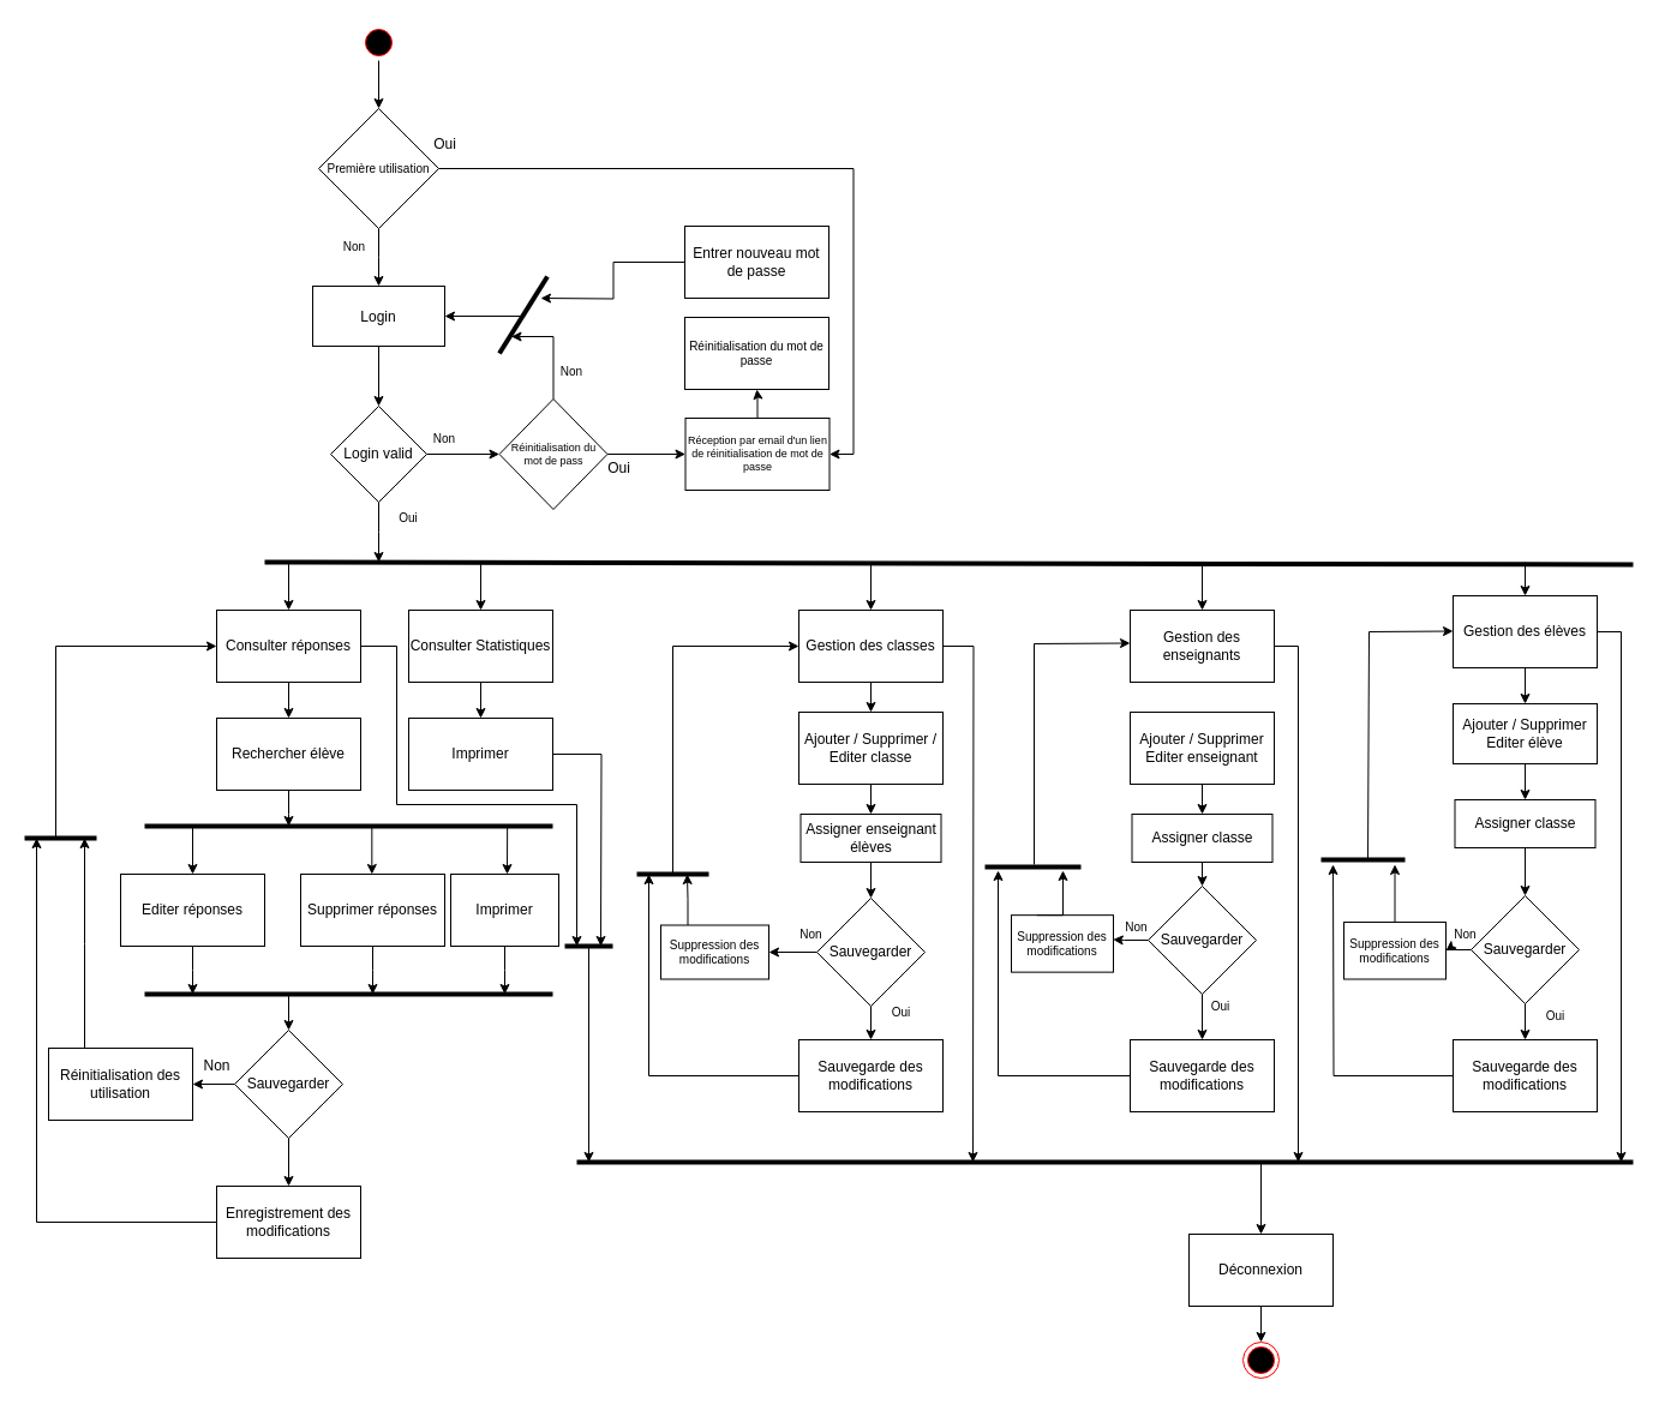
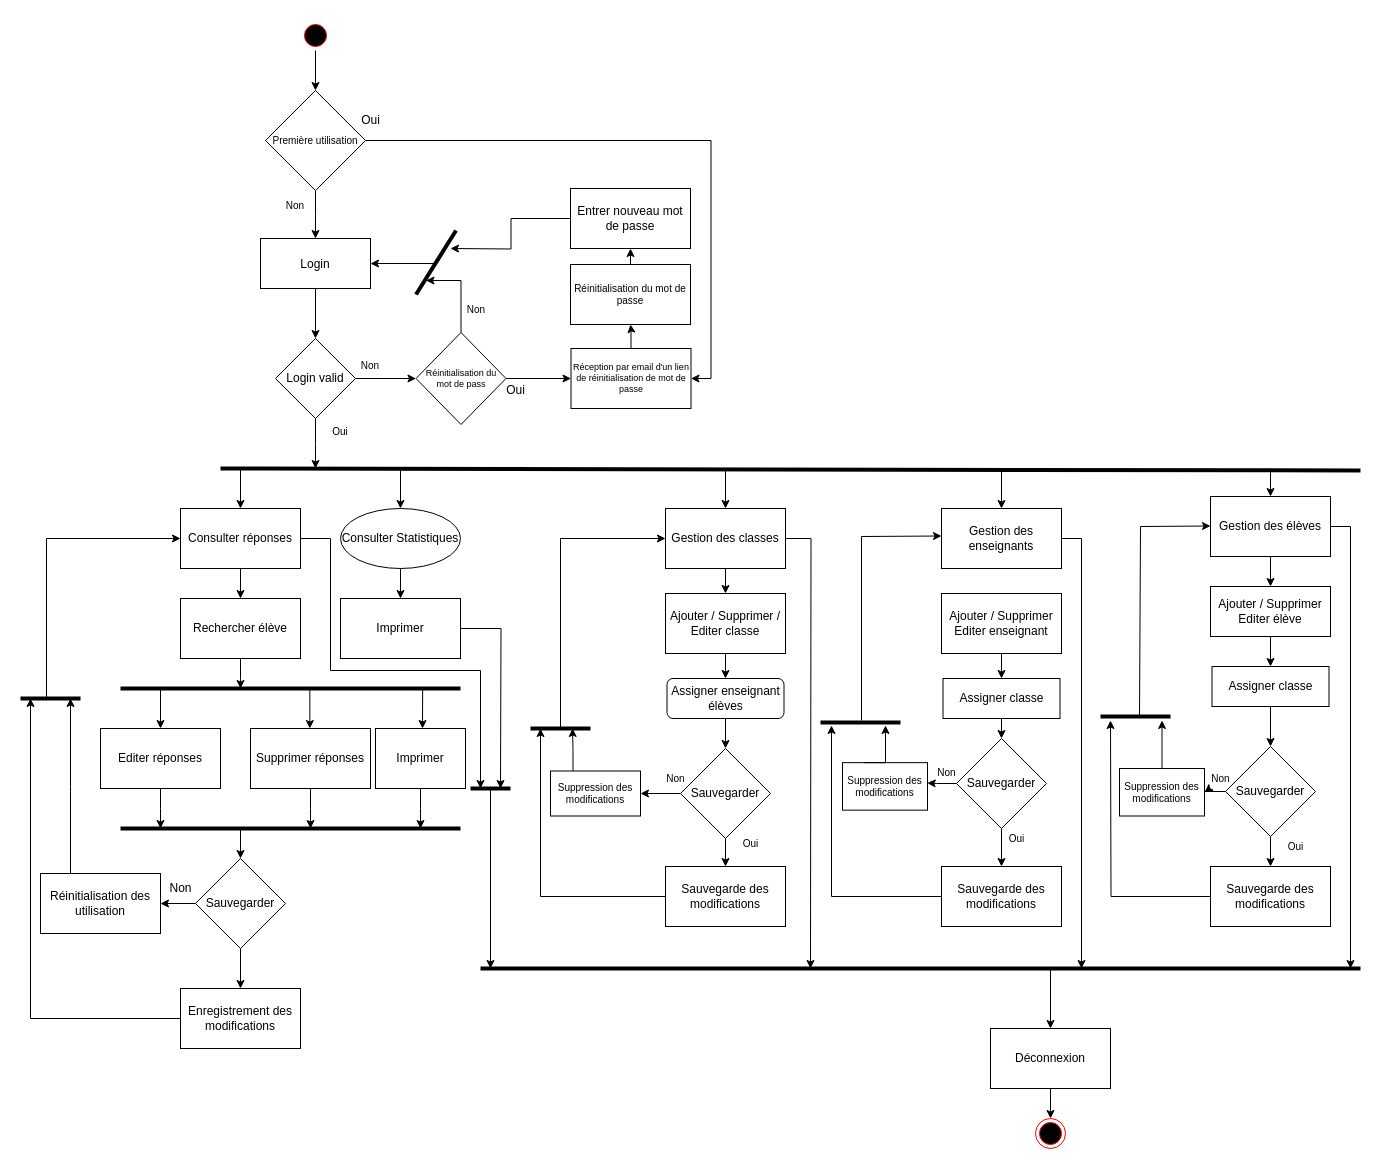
+ <mxCell id="111" style="edgeStyle=orthogonalEdgeStyle;rounded=0;orthogonalLoop=1;jettySize=auto;html=1;exitX=0.5;exitY=0;exitDx=0;exitDy=0;entryX=0.5;entryY=1;entryDx=0;entryDy=0;fontSize=10;" parent="1" source="112" target="119" edge="1"><mxGeometry relative="1" as="geometry" /></mxCell>
- <mxCell id="10" value="Consulter Statistiques" style="rounded=0;whiteSpace=wrap;html=1;fillColor=none;" parent="1" vertex="1"><mxGeometry x="340" y="508" width="120" height="60" as="geometry" /></mxCell>
+ <mxCell id="10" value="Consulter Statistiques" style="ellipse;whiteSpace=wrap;html=1;fillColor=none;" parent="1" vertex="1"><mxGeometry x="340" y="508" width="120" height="60" as="geometry" /></mxCell>
- <mxCell id="87" value="Assigner enseignant élèves" style="rounded=0;whiteSpace=wrap;html=1;fontSize=12;fillColor=none;" parent="1" vertex="1"><mxGeometry x="666.5" y="678" width="117" height="40" as="geometry" /></mxCell>
+ <mxCell id="87" value="Assigner enseignant élèves" style="whiteSpace=wrap;html=1;fontSize=12;fillColor=none;rounded=1;" parent="1" vertex="1"><mxGeometry x="666.5" y="678" width="117" height="40" as="geometry" /></mxCell>
